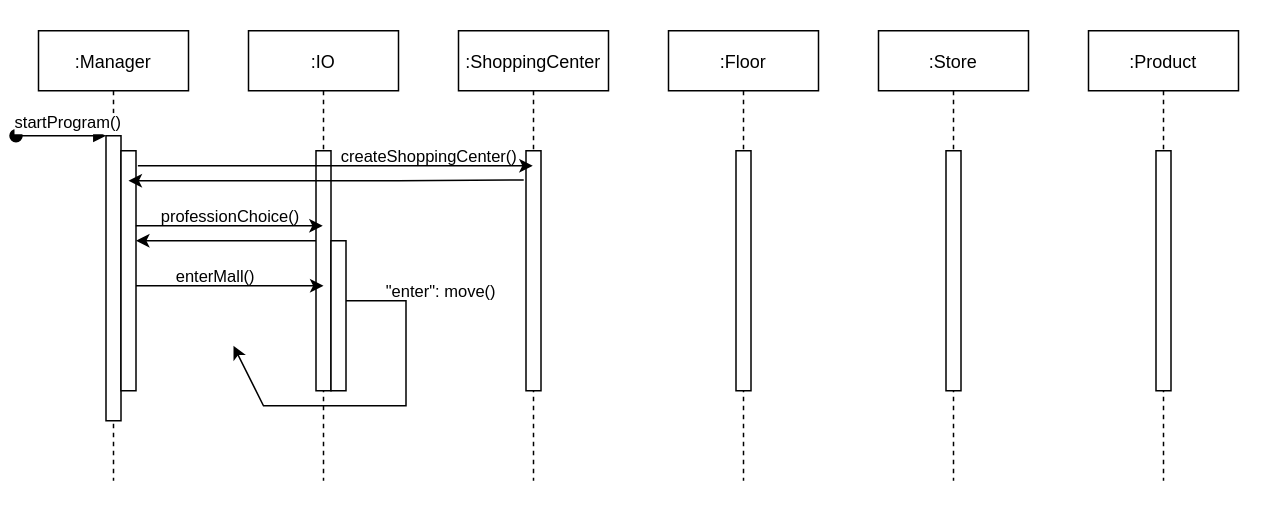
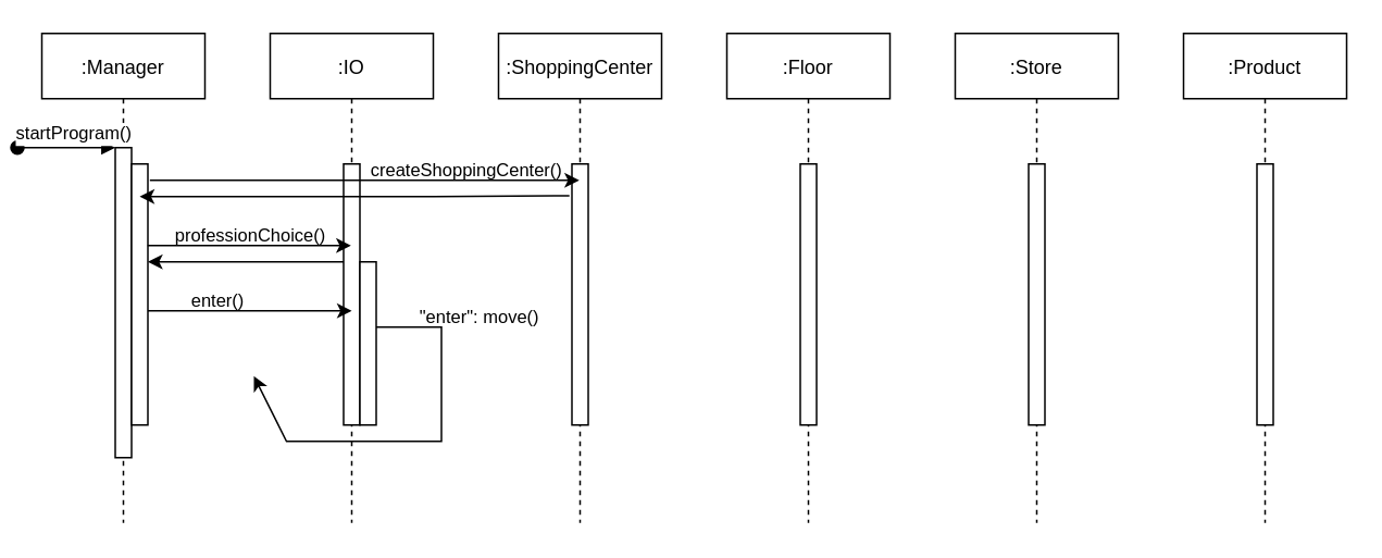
- <mxCell id="25" value="&lt;span style=&quot;color: rgb(0 , 0 , 0) ; font-family: &amp;#34;helvetica&amp;#34; ; font-size: 11px ; font-style: normal ; font-weight: 400 ; letter-spacing: normal ; text-align: center ; text-indent: 0px ; text-transform: none ; word-spacing: 0px ; background-color: rgb(255 , 255 , 255) ; display: inline ; float: none&quot;&gt;enterMall()&lt;/span&gt;" style="text;whiteSpace=wrap;html=1;" vertex="1" parent="1"><mxGeometry x="110" y="170" width="60" height="30" as="geometry" /></mxCell>
+ <mxCell id="25" value="&lt;span style=&quot;color: rgb(0 , 0 , 0) ; font-family: &amp;#34;helvetica&amp;#34; ; font-size: 11px ; font-style: normal ; font-weight: 400 ; letter-spacing: normal ; text-align: center ; text-indent: 0px ; text-transform: none ; word-spacing: 0px ; background-color: rgb(255 , 255 , 255) ; display: inline ; float: none&quot;&gt;enter()&lt;/span&gt;" style="text;whiteSpace=wrap;html=1;" vertex="1" parent="1"><mxGeometry x="110" y="170" width="60" height="30" as="geometry" /></mxCell>
